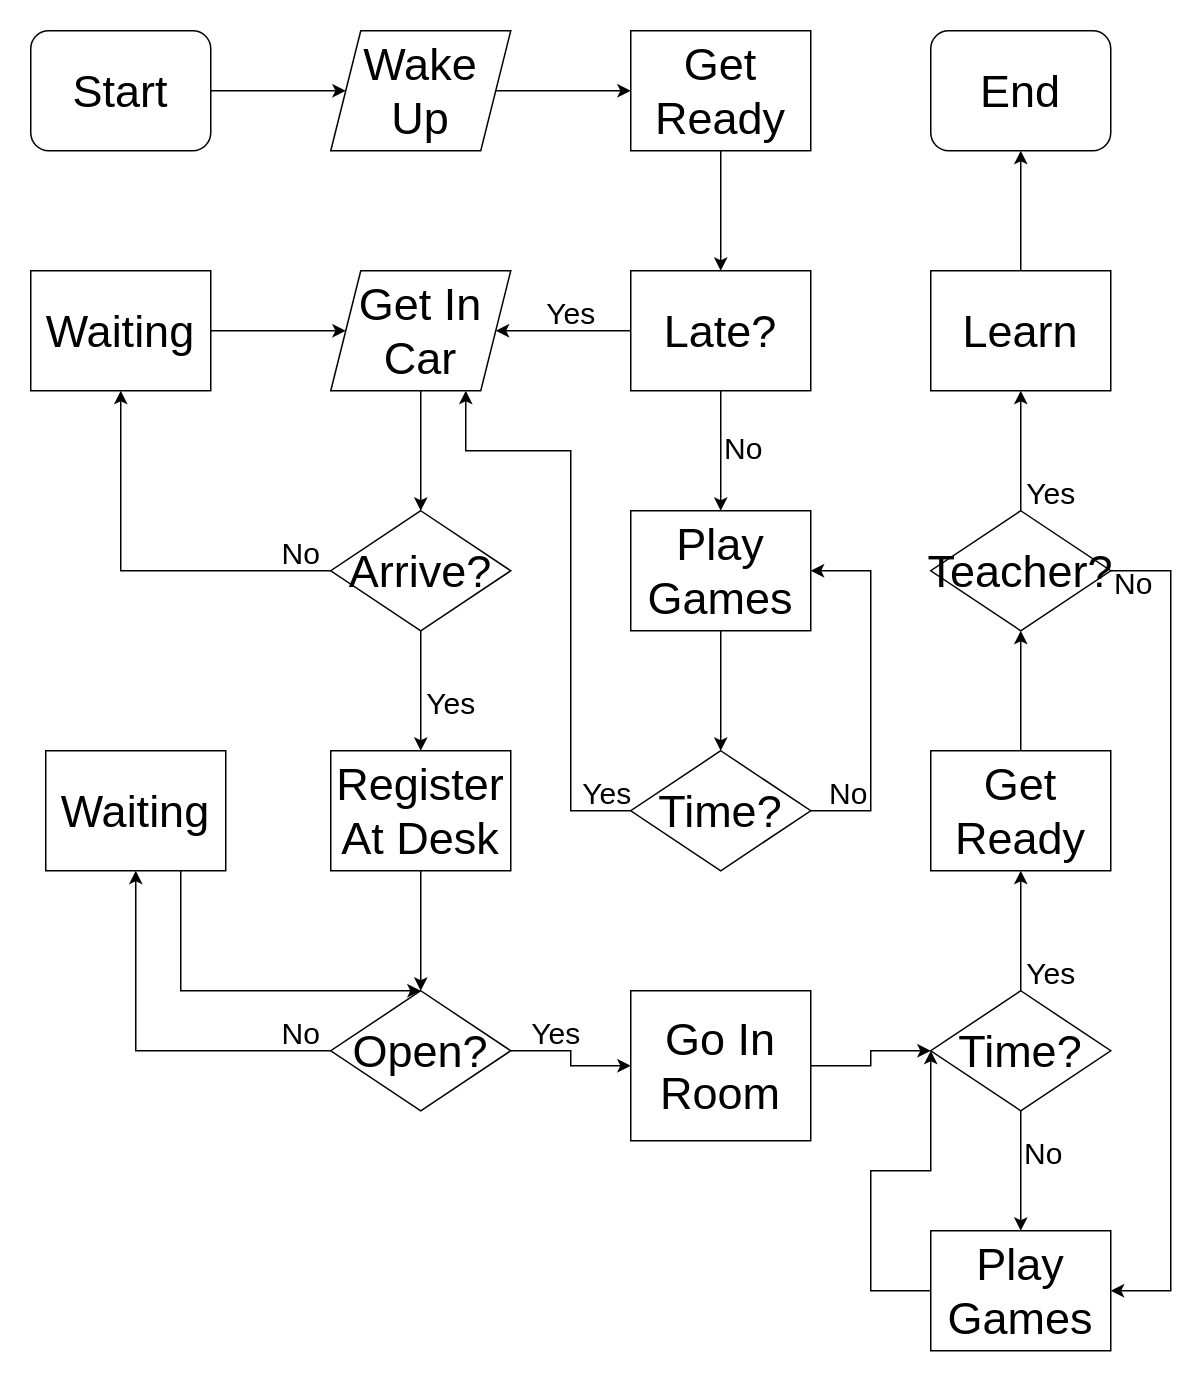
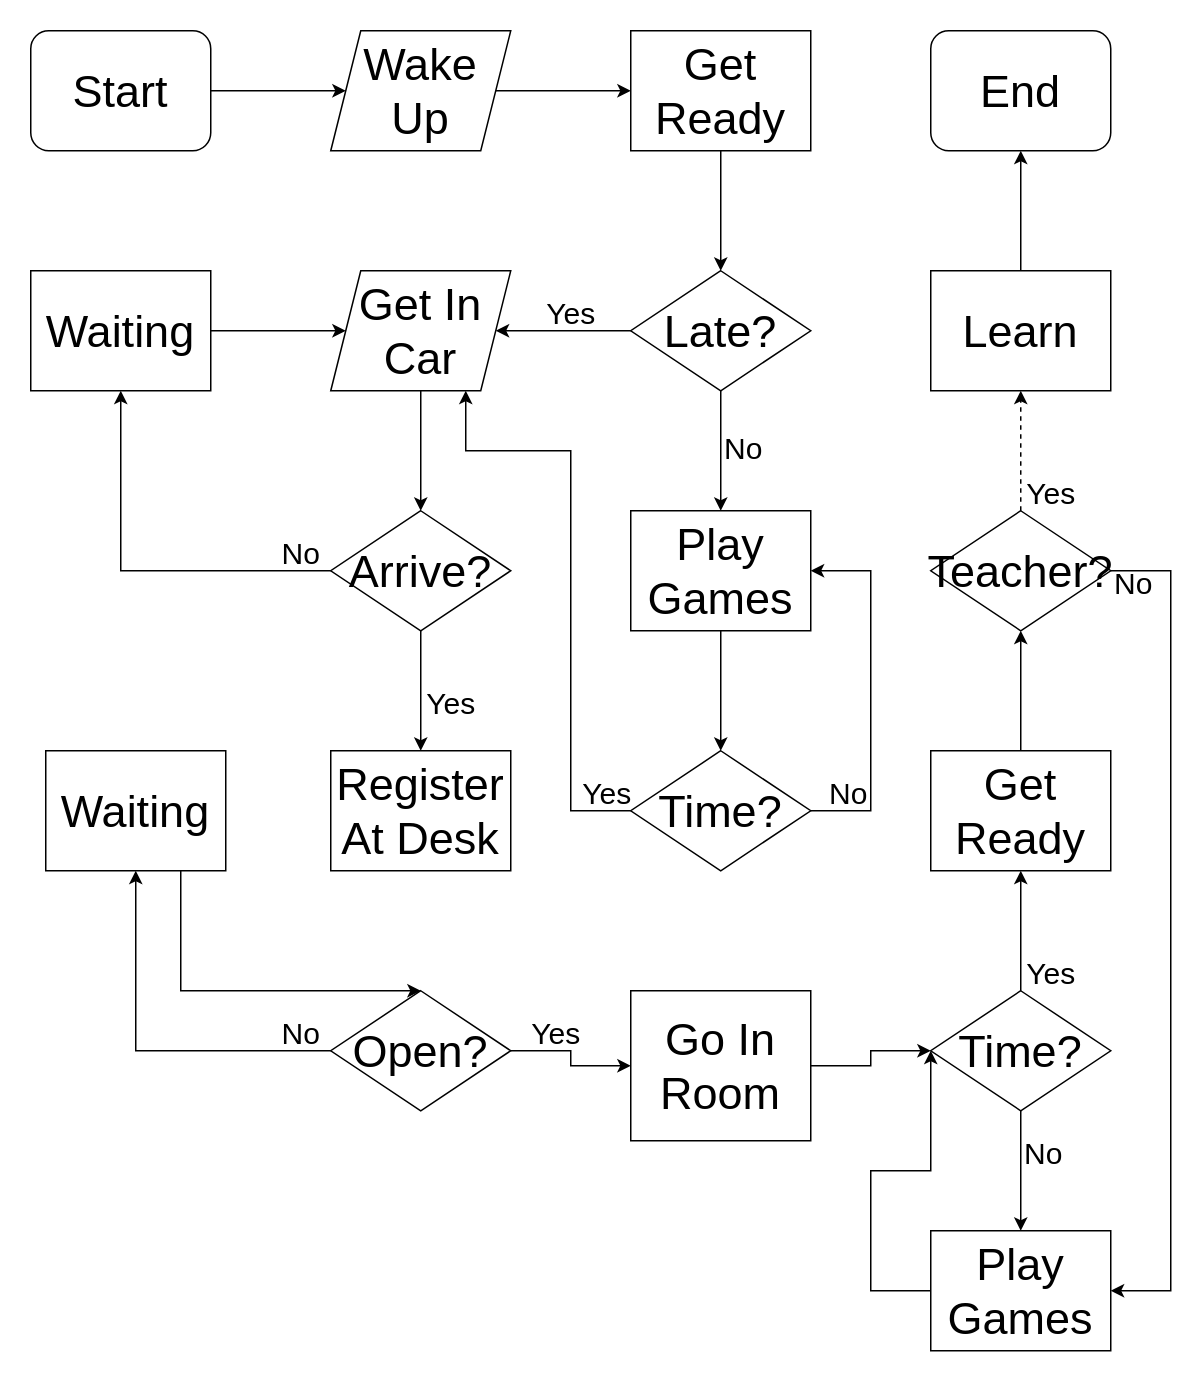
- <mxCell id="10" value="Late?" style="whiteSpace=wrap;html=1;fontSize=30;rounded=0;" vertex="1" parent="1"><mxGeometry x="420" y="180" width="120" height="80" as="geometry" /></mxCell>
+ <mxCell id="10" value="Late?" style="rhombus;whiteSpace=wrap;html=1;fontSize=30;" vertex="1" parent="1"><mxGeometry x="420" y="180" width="120" height="80" as="geometry" /></mxCell>
- <mxCell id="48" value="" style="edgeStyle=orthogonalEdgeStyle;rounded=0;orthogonalLoop=1;jettySize=auto;html=1;fontSize=20;" edge="1" parent="1" source="49" target="51"><mxGeometry relative="1" as="geometry" /></mxCell>
+ <mxCell id="48" value="" style="edgeStyle=orthogonalEdgeStyle;rounded=0;orthogonalLoop=1;jettySize=auto;html=1;fontSize=20;dashed=1;" edge="1" parent="1" source="49" target="51"><mxGeometry relative="1" as="geometry" /></mxCell>
- <mxCell id="28" value="" style="edgeStyle=orthogonalEdgeStyle;rounded=0;orthogonalLoop=1;jettySize=auto;html=1;fontSize=20;" edge="1" parent="1" source="29" target="33"><mxGeometry relative="1" as="geometry" /></mxCell>
